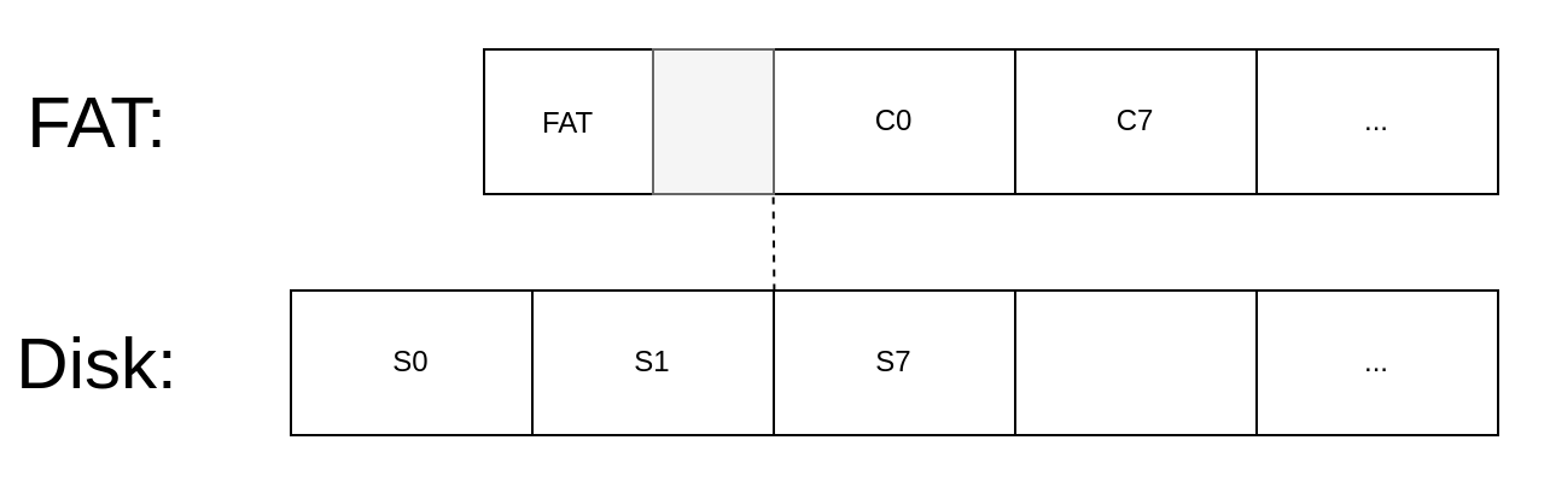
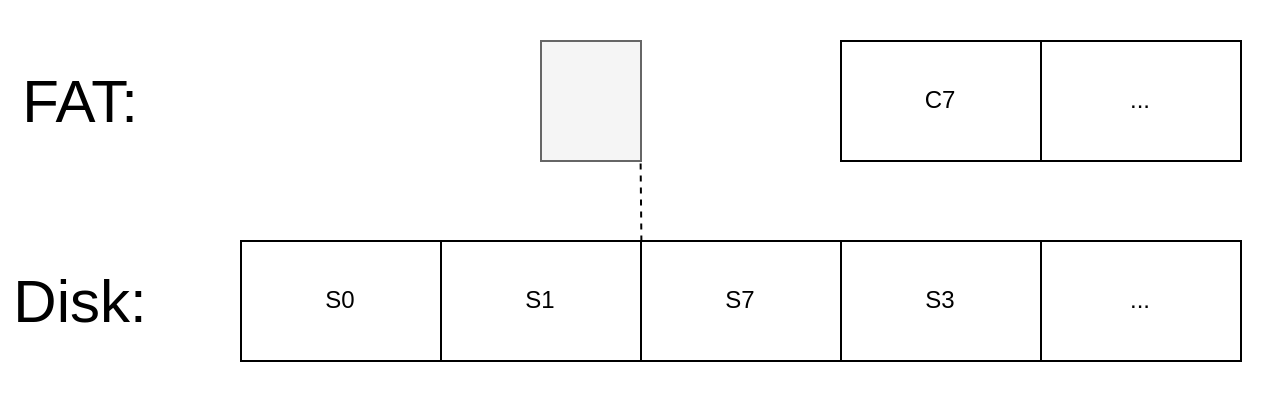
- <mxCell id="8" value="&lt;font style=&quot;font-size: 12px&quot;&gt;FAT&lt;/font&gt;" style="rounded=0;whiteSpace=wrap;html=1;fontSize=30;verticalAlign=top;" vertex="1" parent="1"><mxGeometry x="200" y="20" width="70" height="60" as="geometry" /></mxCell>
- <mxCell id="9" value="C0" style="rounded=0;whiteSpace=wrap;html=1;fontSize=12;" vertex="1" parent="1"><mxGeometry x="320" y="20" width="100" height="60" as="geometry" /></mxCell>
+ <mxCell id="10" value="S3" style="rounded=0;whiteSpace=wrap;html=1;" vertex="1" parent="1"><mxGeometry x="420" y="120" width="100" height="60" as="geometry" /></mxCell>
